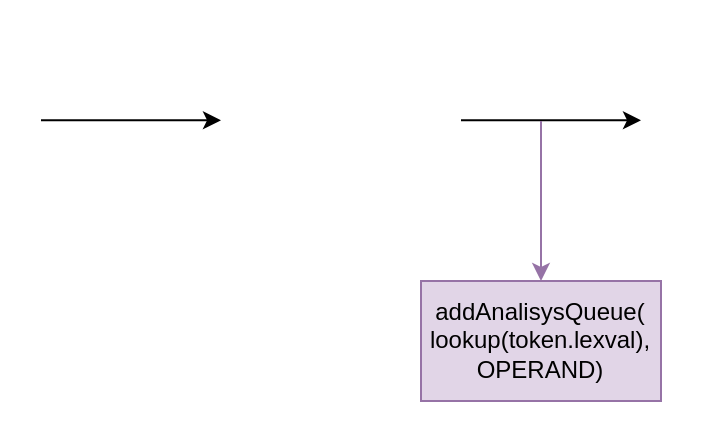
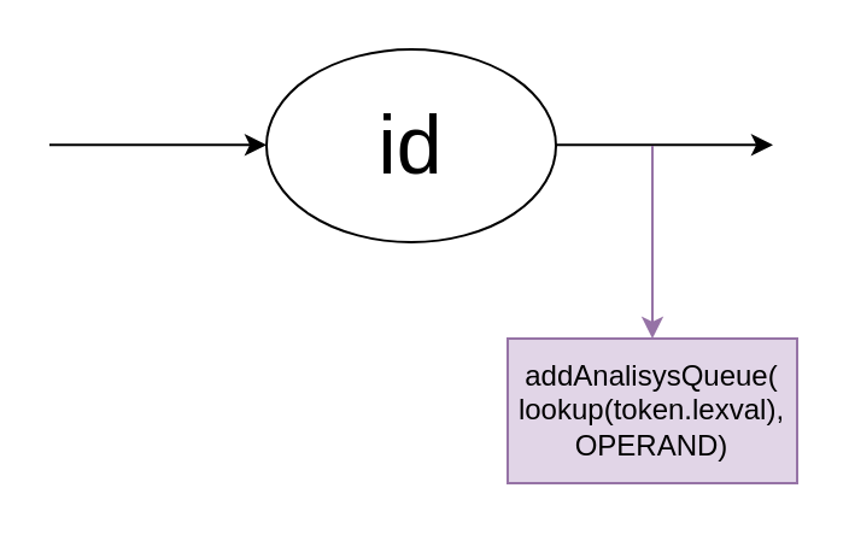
+ <mxCell id="3" value="&lt;span style=&quot;font-size: 34px&quot;&gt;id&lt;/span&gt;" style="ellipse;whiteSpace=wrap;html=1;" parent="2" vertex="1"><mxGeometry x="90" width="120" height="80" as="geometry" /></mxCell>
